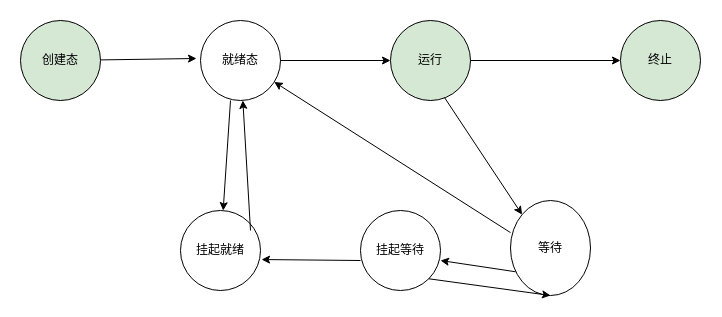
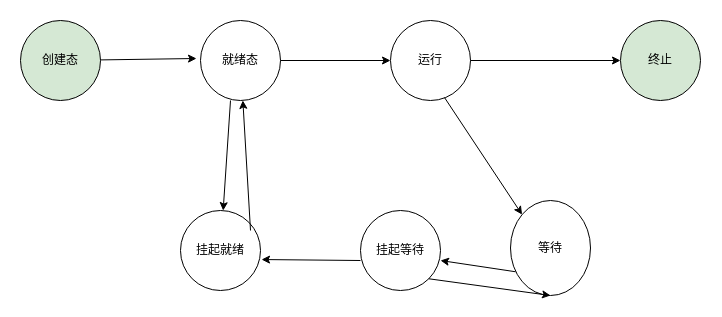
- <mxCell id="4" value="运行" style="ellipse;whiteSpace=wrap;html=1;aspect=fixed;fillColor=#d5e8d4;" vertex="1" parent="1"><mxGeometry x="390" y="20" width="80" height="80" as="geometry" /></mxCell>
+ <mxCell id="4" value="运行" style="ellipse;whiteSpace=wrap;html=1;aspect=fixed;" vertex="1" parent="1"><mxGeometry x="390" y="20" width="80" height="80" as="geometry" /></mxCell>
- <mxCell id="12" value="" style="endArrow=classic;html=1;exitX=0;exitY=0.338;exitDx=0;exitDy=0;exitPerimeter=0;" edge="1" parent="1" source="6" target="3"><mxGeometry width="50" height="50" relative="1" as="geometry"><mxPoint x="200" y="180" as="sourcePoint" /><mxPoint x="250" y="130" as="targetPoint" /></mxGeometry></mxCell>
